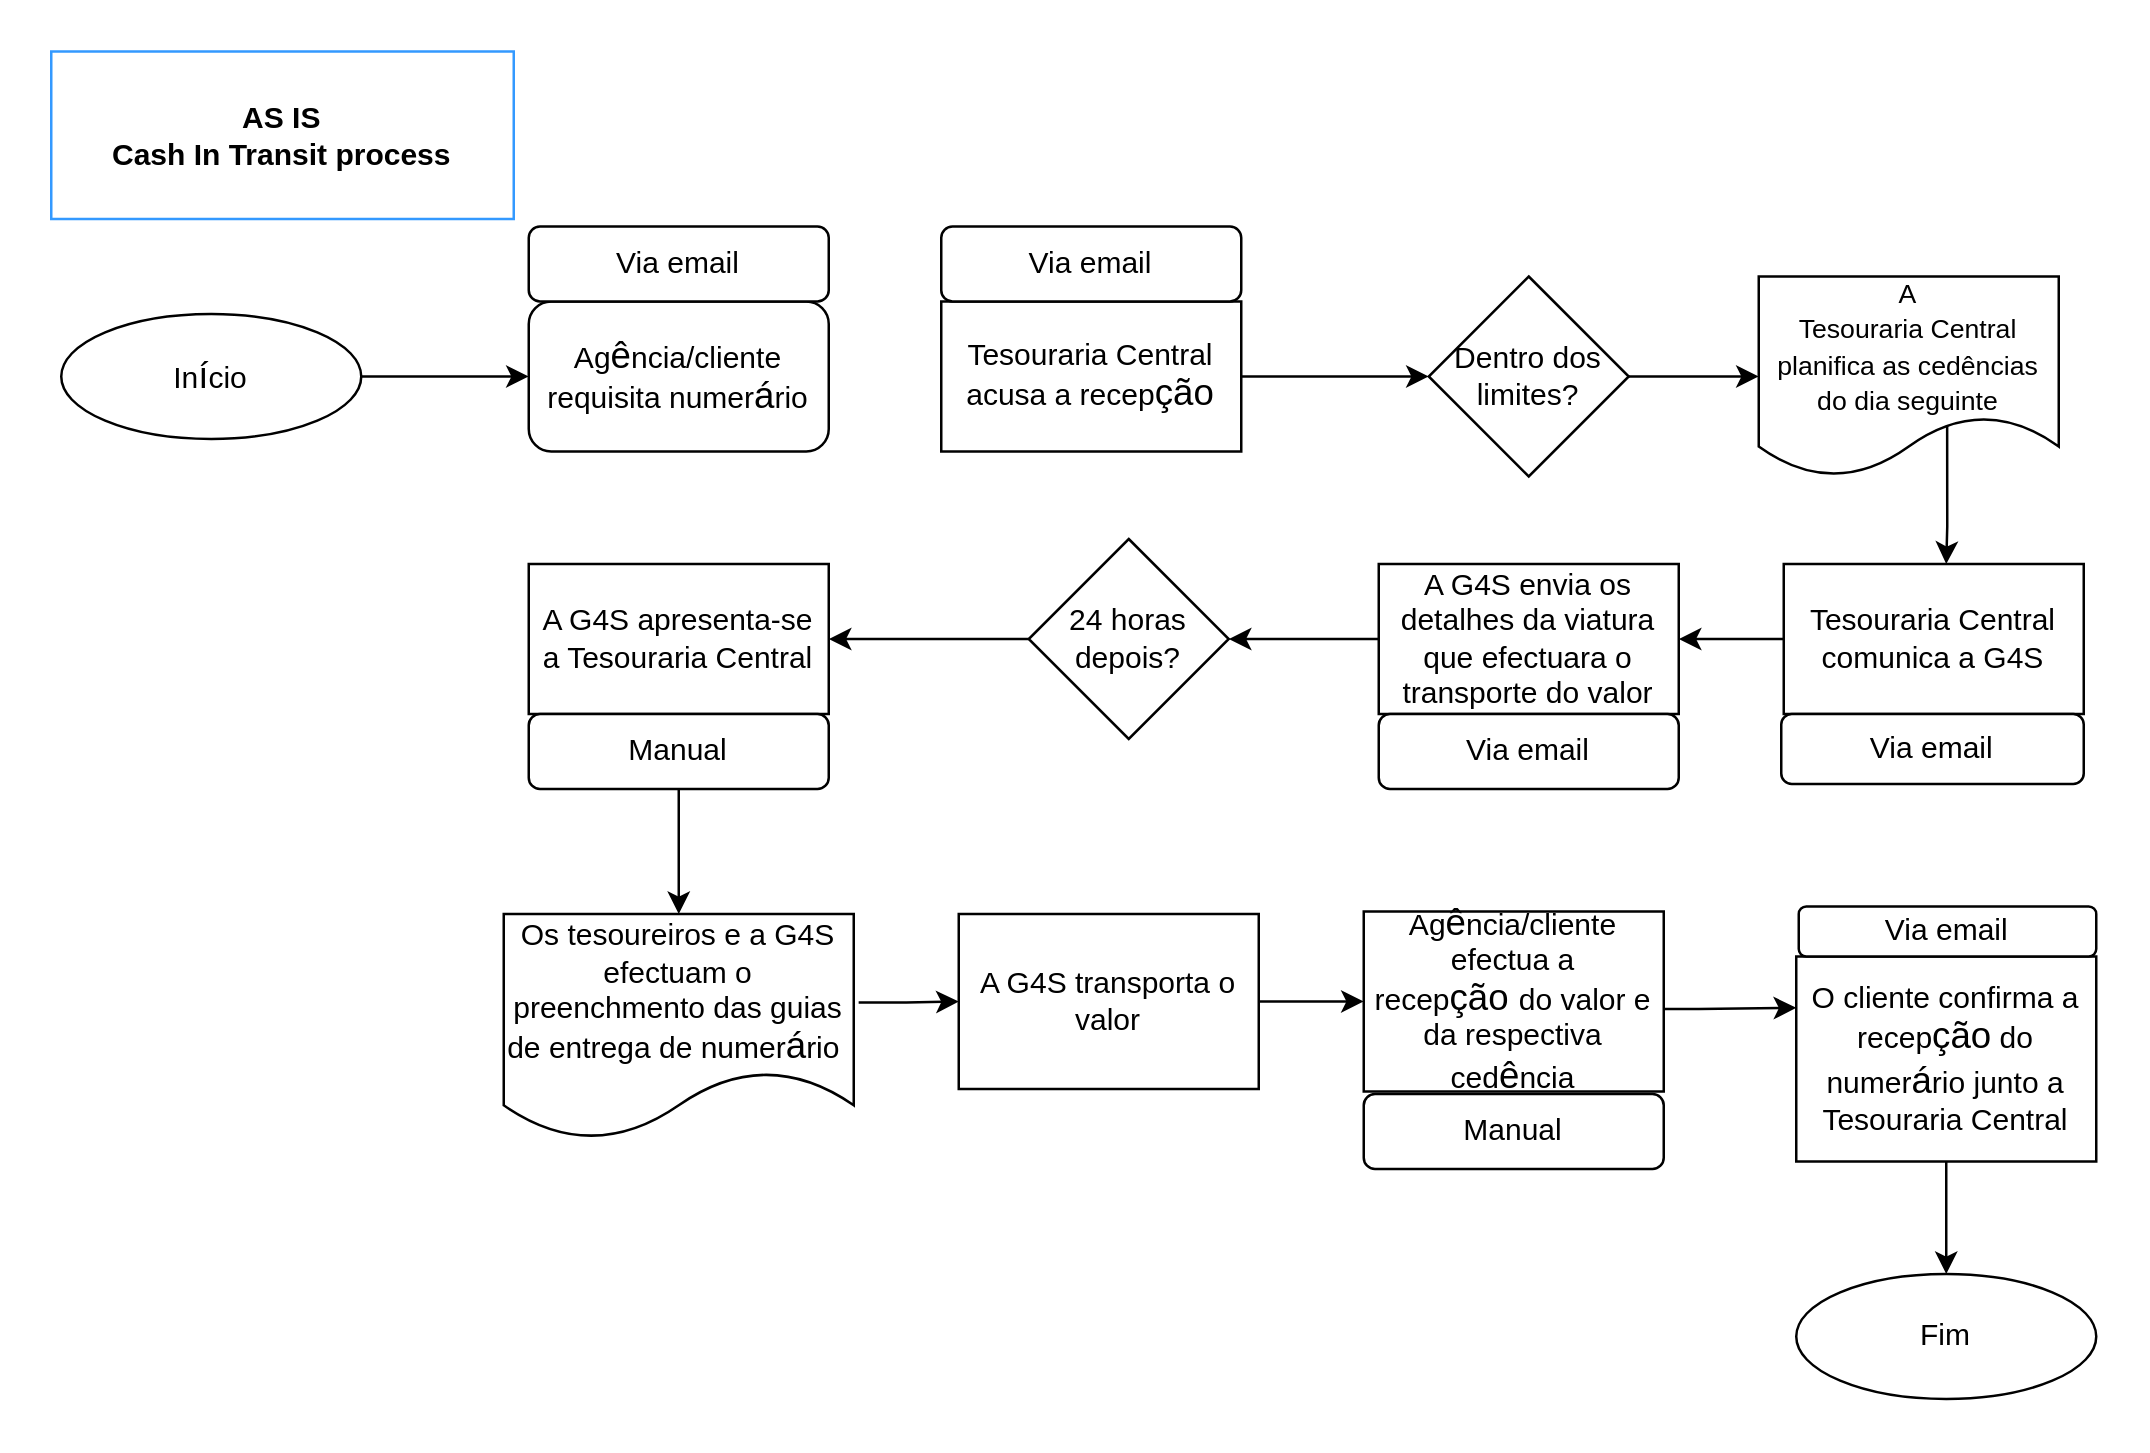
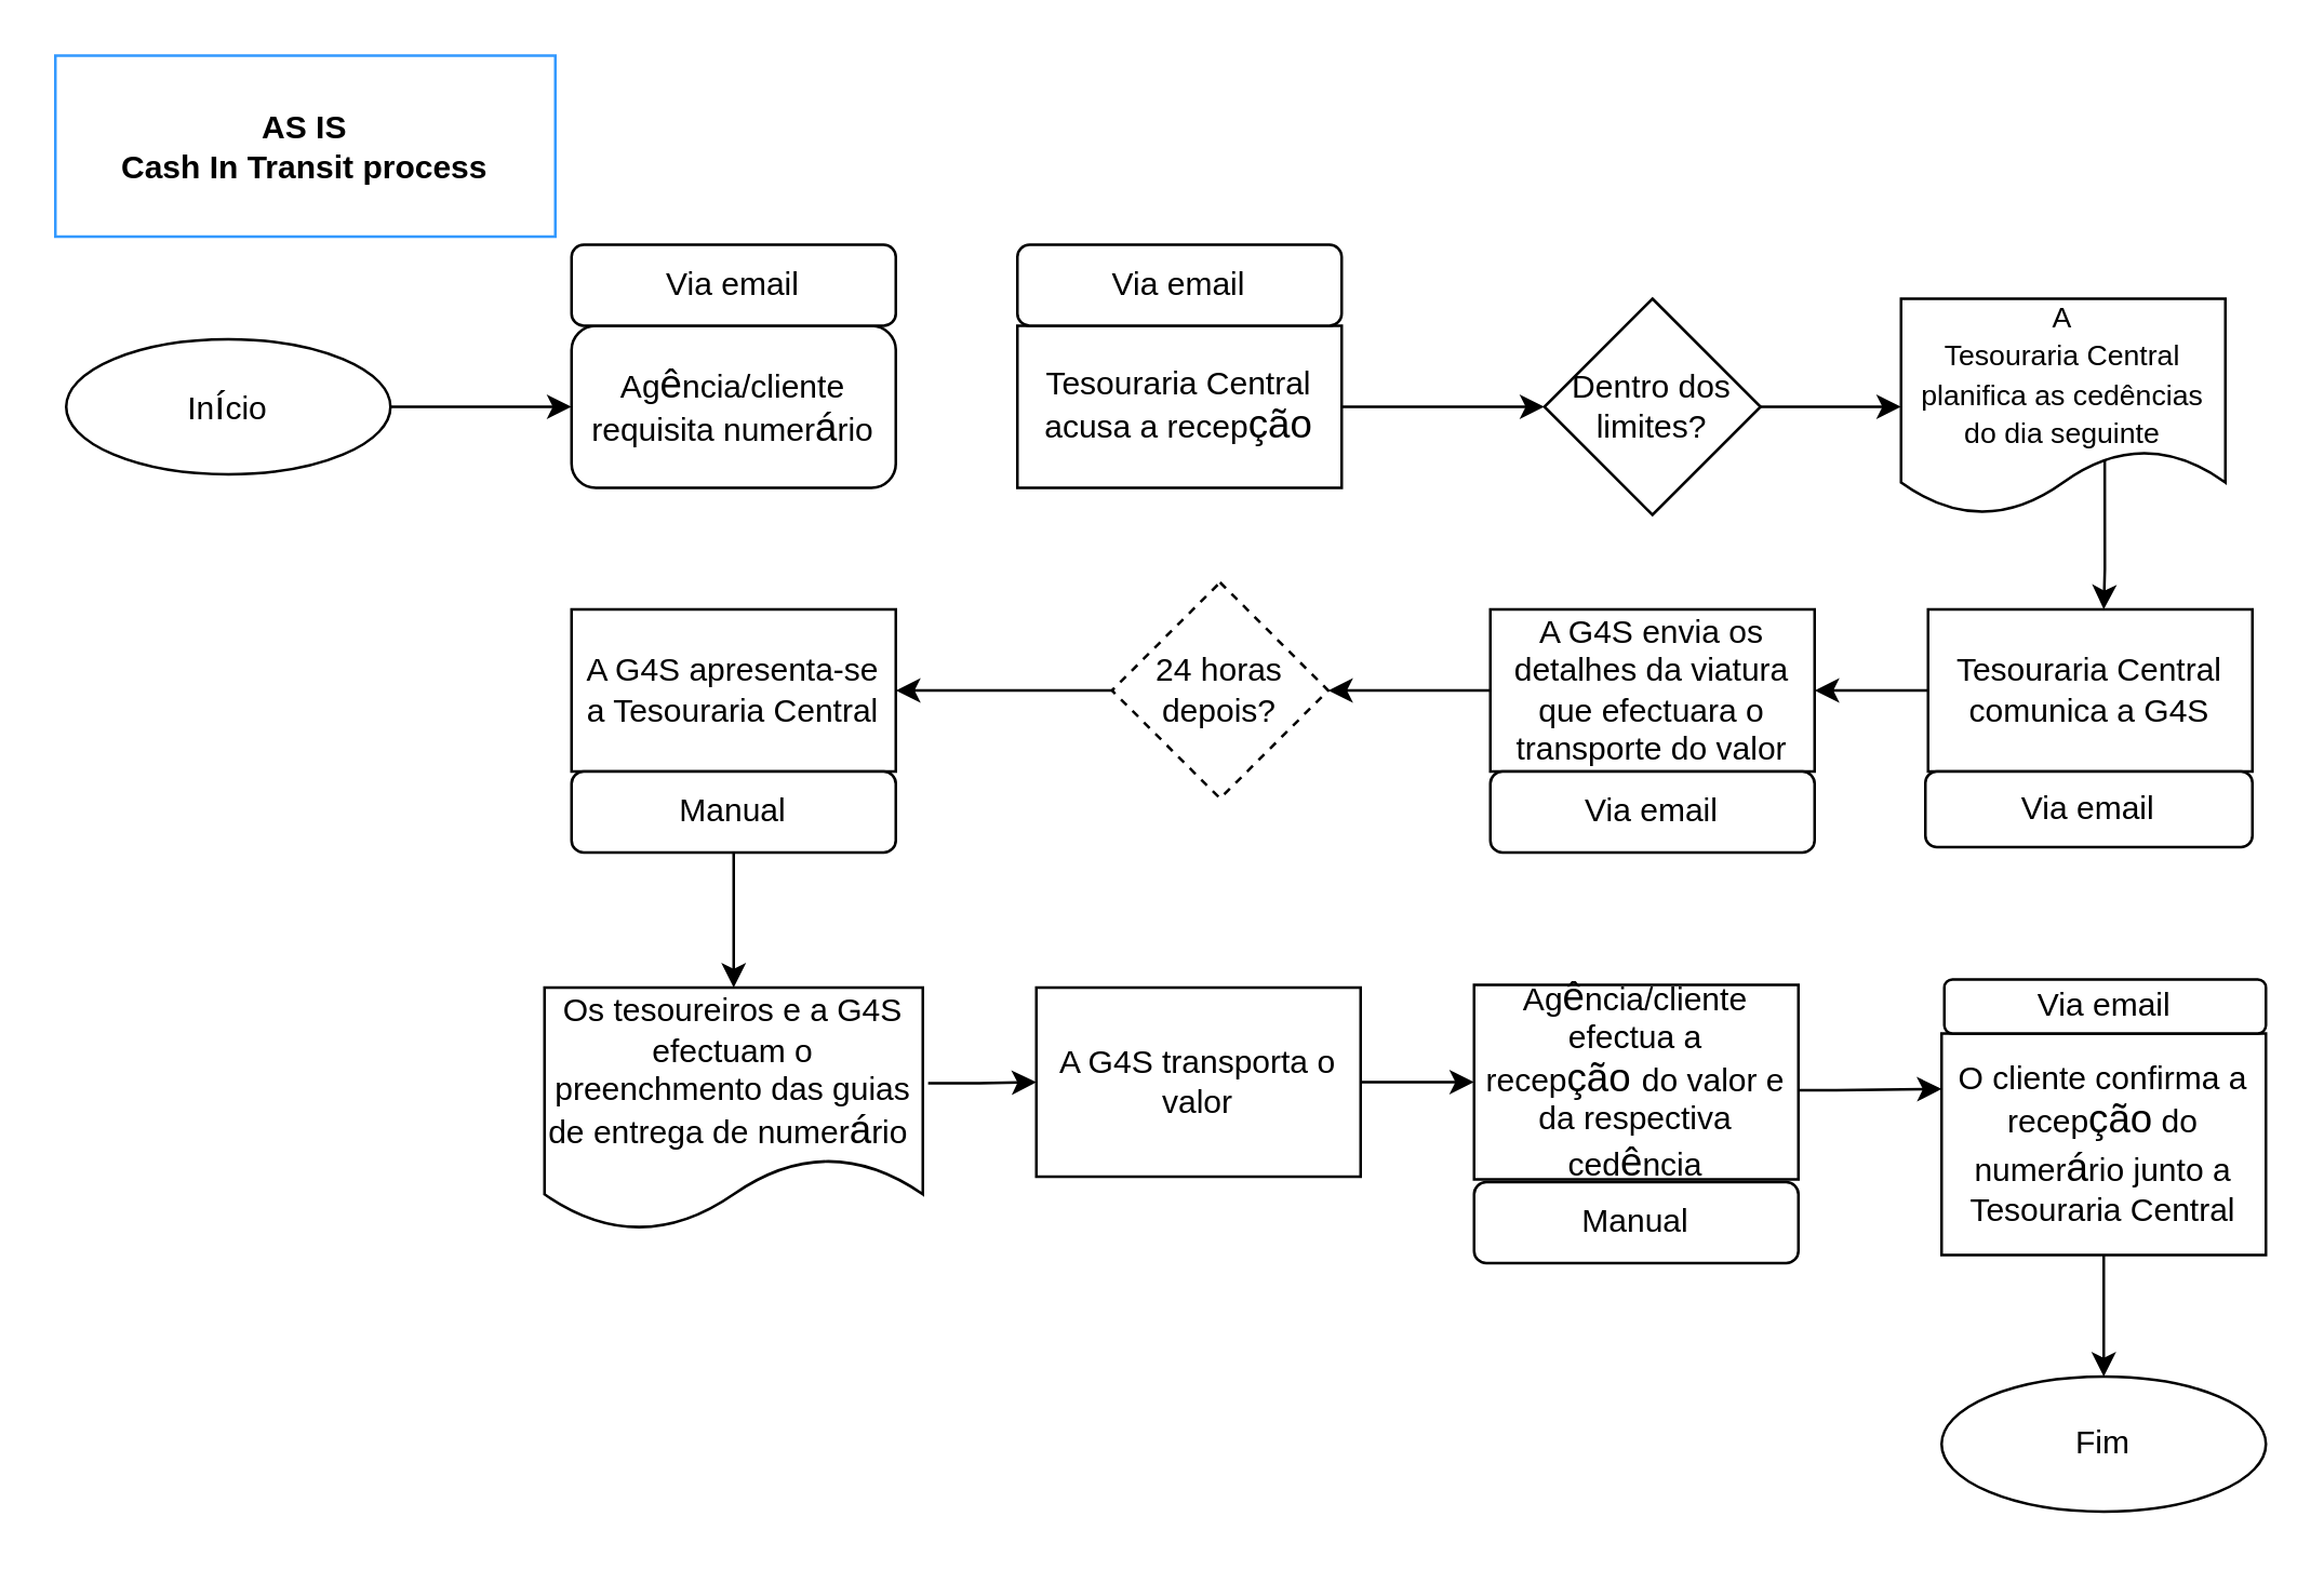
- <mxCell id="18" value="24 horas depois?" style="rhombus;whiteSpace=wrap;html=1;" parent="1" vertex="1"><mxGeometry x="411" y="215" width="80" height="80" as="geometry" /></mxCell>
+ <mxCell id="18" value="24 horas depois?" style="rhombus;whiteSpace=wrap;html=1;dashed=1;" parent="1" vertex="1"><mxGeometry x="411" y="215" width="80" height="80" as="geometry" /></mxCell>
